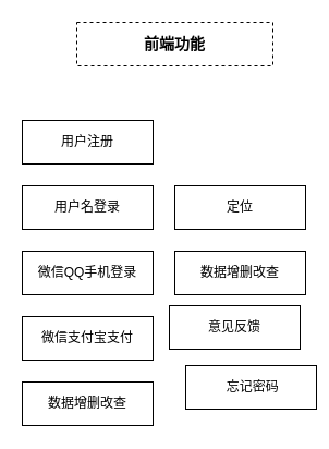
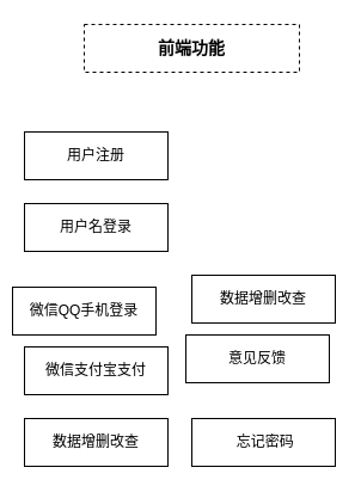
- <mxCell id="9" value="定位" style="rounded=0;whiteSpace=wrap;html=1;" parent="1" vertex="1"><mxGeometry x="160" y="170" width="120" height="40" as="geometry" /></mxCell>
- <mxCell id="5" value="微信QQ手机登录" style="rounded=0;whiteSpace=wrap;html=1;" parent="1" vertex="1"><mxGeometry x="20" y="230" width="120" height="40" as="geometry" /></mxCell>
+ <mxCell id="5" value="微信QQ手机登录" style="rounded=0;whiteSpace=wrap;html=1;" parent="1" vertex="1"><mxGeometry x="10" y="240" width="120" height="40" as="geometry" /></mxCell>
- <mxCell id="8" value="&amp;nbsp;忘记密码" style="rounded=0;whiteSpace=wrap;html=1;" parent="1" vertex="1"><mxGeometry x="170" y="335" width="120" height="40" as="geometry" /></mxCell>
+ <mxCell id="8" value="&amp;nbsp;忘记密码" style="rounded=0;whiteSpace=wrap;html=1;" parent="1" vertex="1"><mxGeometry x="160" y="350" width="120" height="40" as="geometry" /></mxCell>
